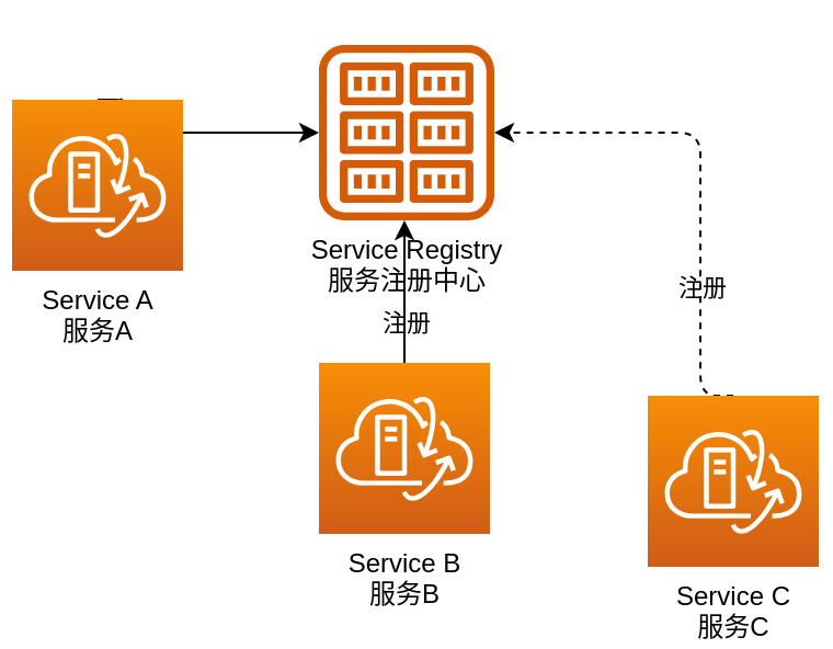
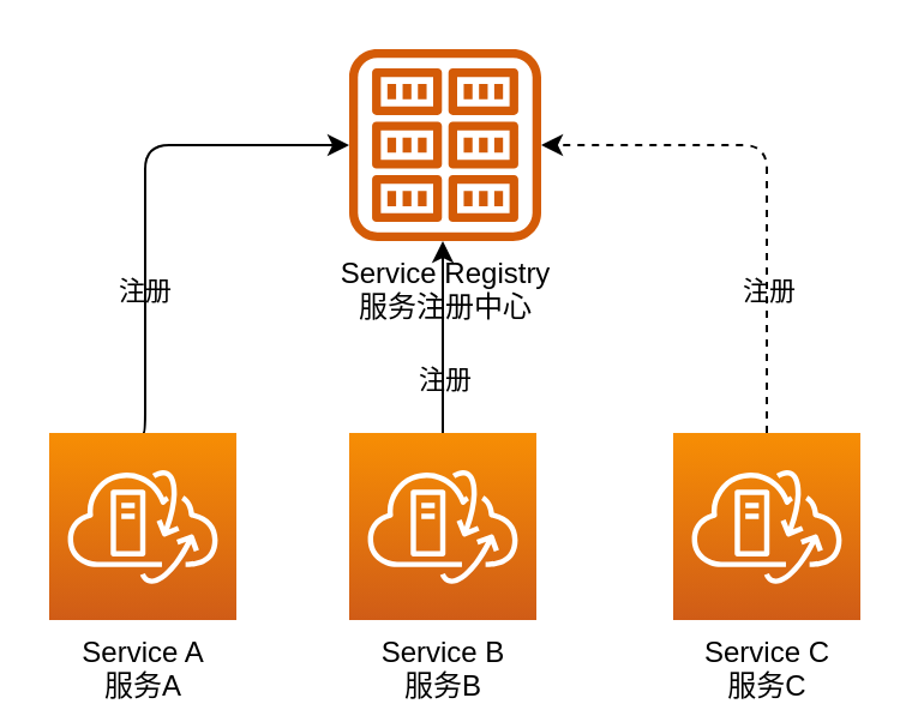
- <mxCell id="5" value="Service A&lt;br&gt;服务A" style="sketch=0;points=[[0,0,0],[0.25,0,0],[0.5,0,0],[0.75,0,0],[1,0,0],[0,1,0],[0.25,1,0],[0.5,1,0],[0.75,1,0],[1,1,0],[0,0.25,0],[0,0.5,0],[0,0.75,0],[1,0.25,0],[1,0.5,0],[1,0.75,0]];outlineConnect=0;fontColor=default;gradientColor=#F78E04;gradientDirection=north;fillColor=#D05C17;strokeColor=#ffffff;dashed=0;verticalLabelPosition=bottom;verticalAlign=top;align=center;html=1;fontSize=12;fontStyle=0;aspect=fixed;shape=mxgraph.aws4.resourceIcon;resIcon=mxgraph.aws4.vmware_cloud_on_aws;" vertex="1" parent="1"><mxGeometry x="5" y="45" width="78" height="78" as="geometry" /></mxCell>
+ <mxCell id="5" value="Service A&lt;br&gt;服务A" style="sketch=0;points=[[0,0,0],[0.25,0,0],[0.5,0,0],[0.75,0,0],[1,0,0],[0,1,0],[0.25,1,0],[0.5,1,0],[0.75,1,0],[1,1,0],[0,0.25,0],[0,0.5,0],[0,0.75,0],[1,0.25,0],[1,0.5,0],[1,0.75,0]];outlineConnect=0;fontColor=default;gradientColor=#F78E04;gradientDirection=north;fillColor=#D05C17;strokeColor=#ffffff;dashed=0;verticalLabelPosition=bottom;verticalAlign=top;align=center;html=1;fontSize=12;fontStyle=0;aspect=fixed;shape=mxgraph.aws4.resourceIcon;resIcon=mxgraph.aws4.vmware_cloud_on_aws;" vertex="1" parent="1"><mxGeometry x="20" y="180" width="78" height="78" as="geometry" /></mxCell>
- <mxCell id="8" value="Service B&lt;br&gt;服务B" style="sketch=0;points=[[0,0,0],[0.25,0,0],[0.5,0,0],[0.75,0,0],[1,0,0],[0,1,0],[0.25,1,0],[0.5,1,0],[0.75,1,0],[1,1,0],[0,0.25,0],[0,0.5,0],[0,0.75,0],[1,0.25,0],[1,0.5,0],[1,0.75,0]];outlineConnect=0;fontColor=default;gradientColor=#F78E04;gradientDirection=north;fillColor=#D05C17;strokeColor=#ffffff;dashed=0;verticalLabelPosition=bottom;verticalAlign=top;align=center;html=1;fontSize=12;fontStyle=0;aspect=fixed;shape=mxgraph.aws4.resourceIcon;resIcon=mxgraph.aws4.vmware_cloud_on_aws;" vertex="1" parent="1"><mxGeometry x="145" y="165" width="78" height="78" as="geometry" /></mxCell>
+ <mxCell id="8" value="Service B&lt;br&gt;服务B" style="sketch=0;points=[[0,0,0],[0.25,0,0],[0.5,0,0],[0.75,0,0],[1,0,0],[0,1,0],[0.25,1,0],[0.5,1,0],[0.75,1,0],[1,1,0],[0,0.25,0],[0,0.5,0],[0,0.75,0],[1,0.25,0],[1,0.5,0],[1,0.75,0]];outlineConnect=0;fontColor=default;gradientColor=#F78E04;gradientDirection=north;fillColor=#D05C17;strokeColor=#ffffff;dashed=0;verticalLabelPosition=bottom;verticalAlign=top;align=center;html=1;fontSize=12;fontStyle=0;aspect=fixed;shape=mxgraph.aws4.resourceIcon;resIcon=mxgraph.aws4.vmware_cloud_on_aws;" vertex="1" parent="1"><mxGeometry x="145" y="180" width="78" height="78" as="geometry" /></mxCell>
- <mxCell id="11" value="Service C&lt;br&gt;服务C" style="sketch=0;points=[[0,0,0],[0.25,0,0],[0.5,0,0],[0.75,0,0],[1,0,0],[0,1,0],[0.25,1,0],[0.5,1,0],[0.75,1,0],[1,1,0],[0,0.25,0],[0,0.5,0],[0,0.75,0],[1,0.25,0],[1,0.5,0],[1,0.75,0]];outlineConnect=0;fontColor=default;gradientColor=#F78E04;gradientDirection=north;fillColor=#D05C17;strokeColor=#ffffff;dashed=0;verticalLabelPosition=bottom;verticalAlign=top;align=center;html=1;fontSize=12;fontStyle=0;aspect=fixed;shape=mxgraph.aws4.resourceIcon;resIcon=mxgraph.aws4.vmware_cloud_on_aws;" vertex="1" parent="1"><mxGeometry x="295" y="180" width="78" height="78" as="geometry" /></mxCell>
+ <mxCell id="11" value="Service C&lt;br&gt;服务C" style="sketch=0;points=[[0,0,0],[0.25,0,0],[0.5,0,0],[0.75,0,0],[1,0,0],[0,1,0],[0.25,1,0],[0.5,1,0],[0.75,1,0],[1,1,0],[0,0.25,0],[0,0.5,0],[0,0.75,0],[1,0.25,0],[1,0.5,0],[1,0.75,0]];outlineConnect=0;fontColor=default;gradientColor=#F78E04;gradientDirection=north;fillColor=#D05C17;strokeColor=#ffffff;dashed=0;verticalLabelPosition=bottom;verticalAlign=top;align=center;html=1;fontSize=12;fontStyle=0;aspect=fixed;shape=mxgraph.aws4.resourceIcon;resIcon=mxgraph.aws4.vmware_cloud_on_aws;" vertex="1" parent="1"><mxGeometry x="280" y="180" width="78" height="78" as="geometry" /></mxCell>
